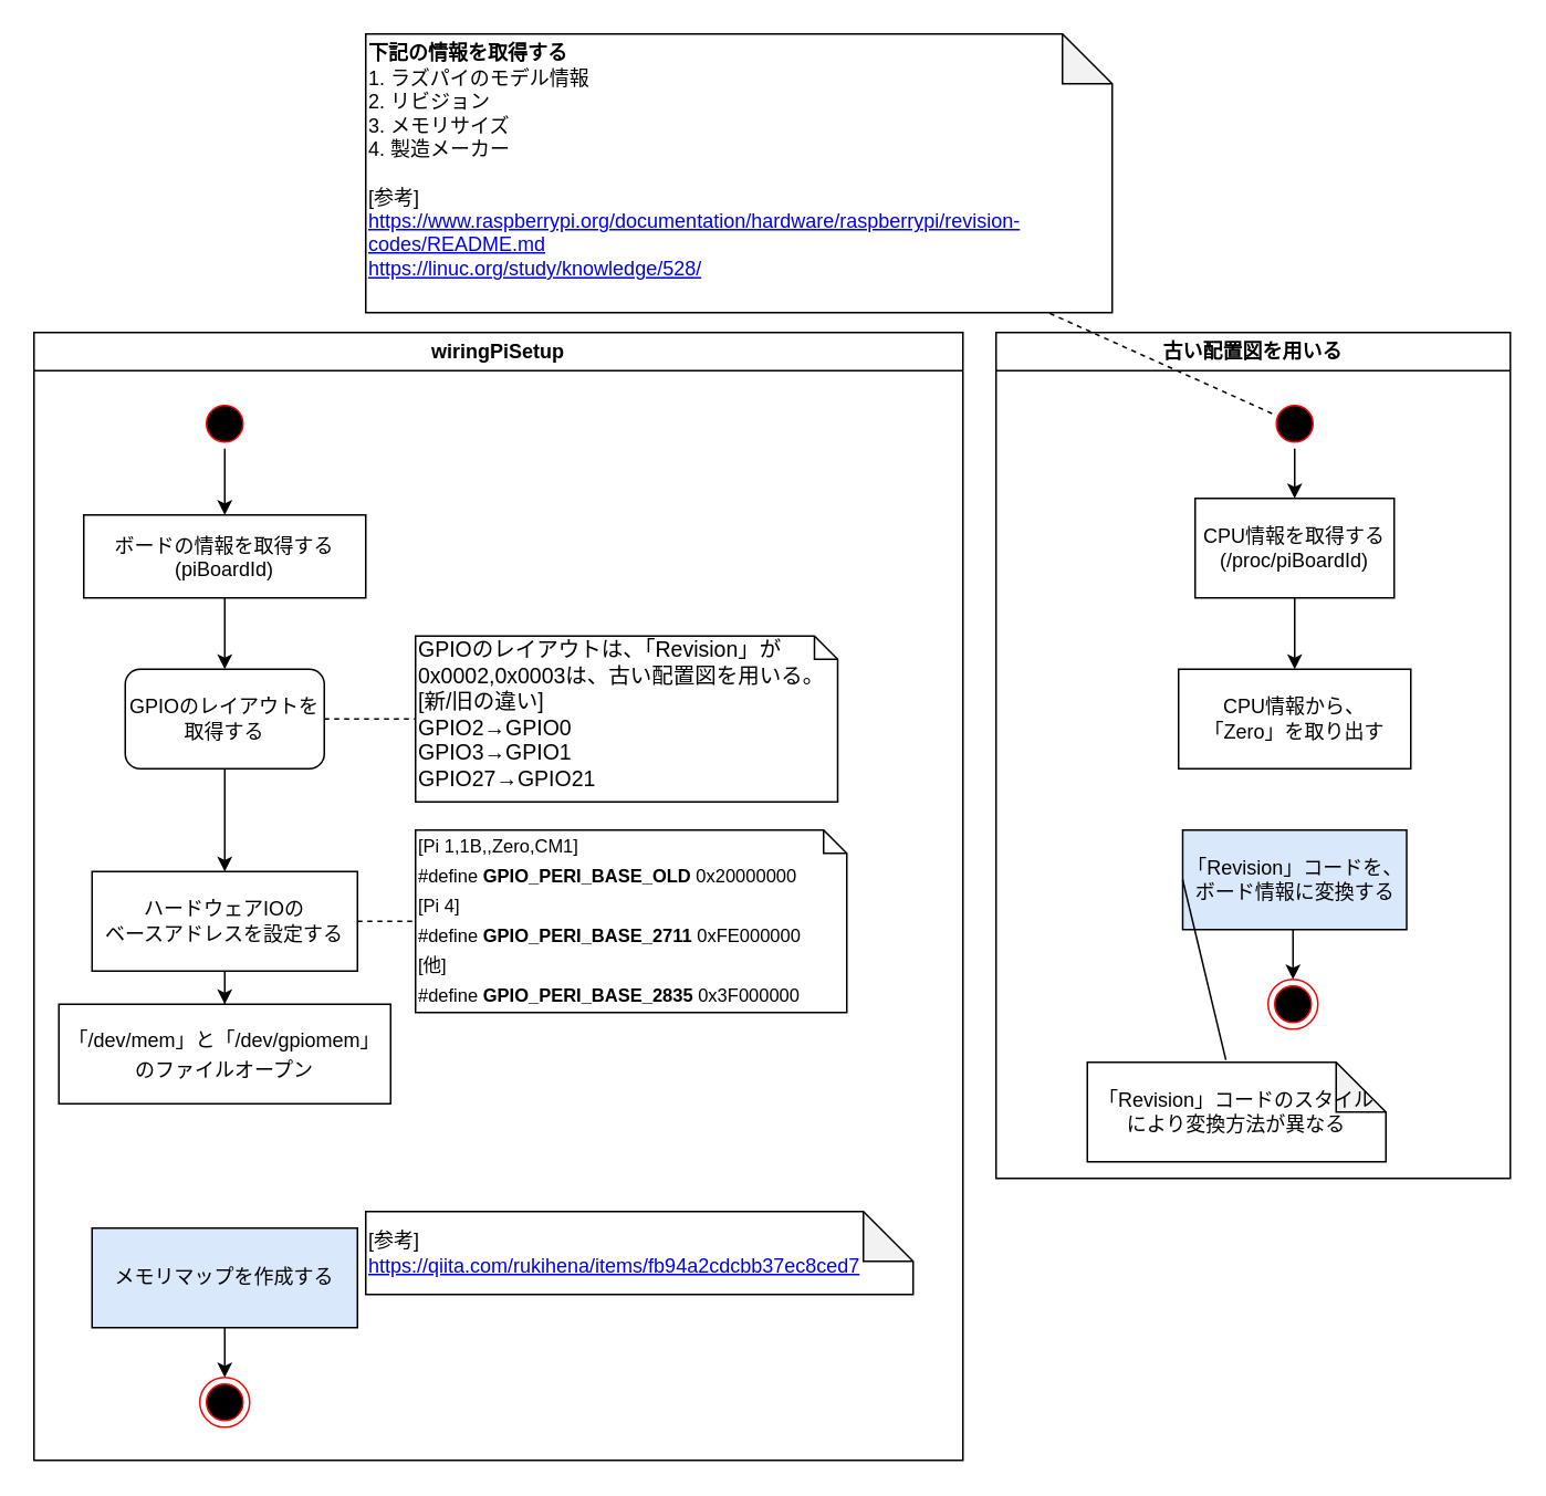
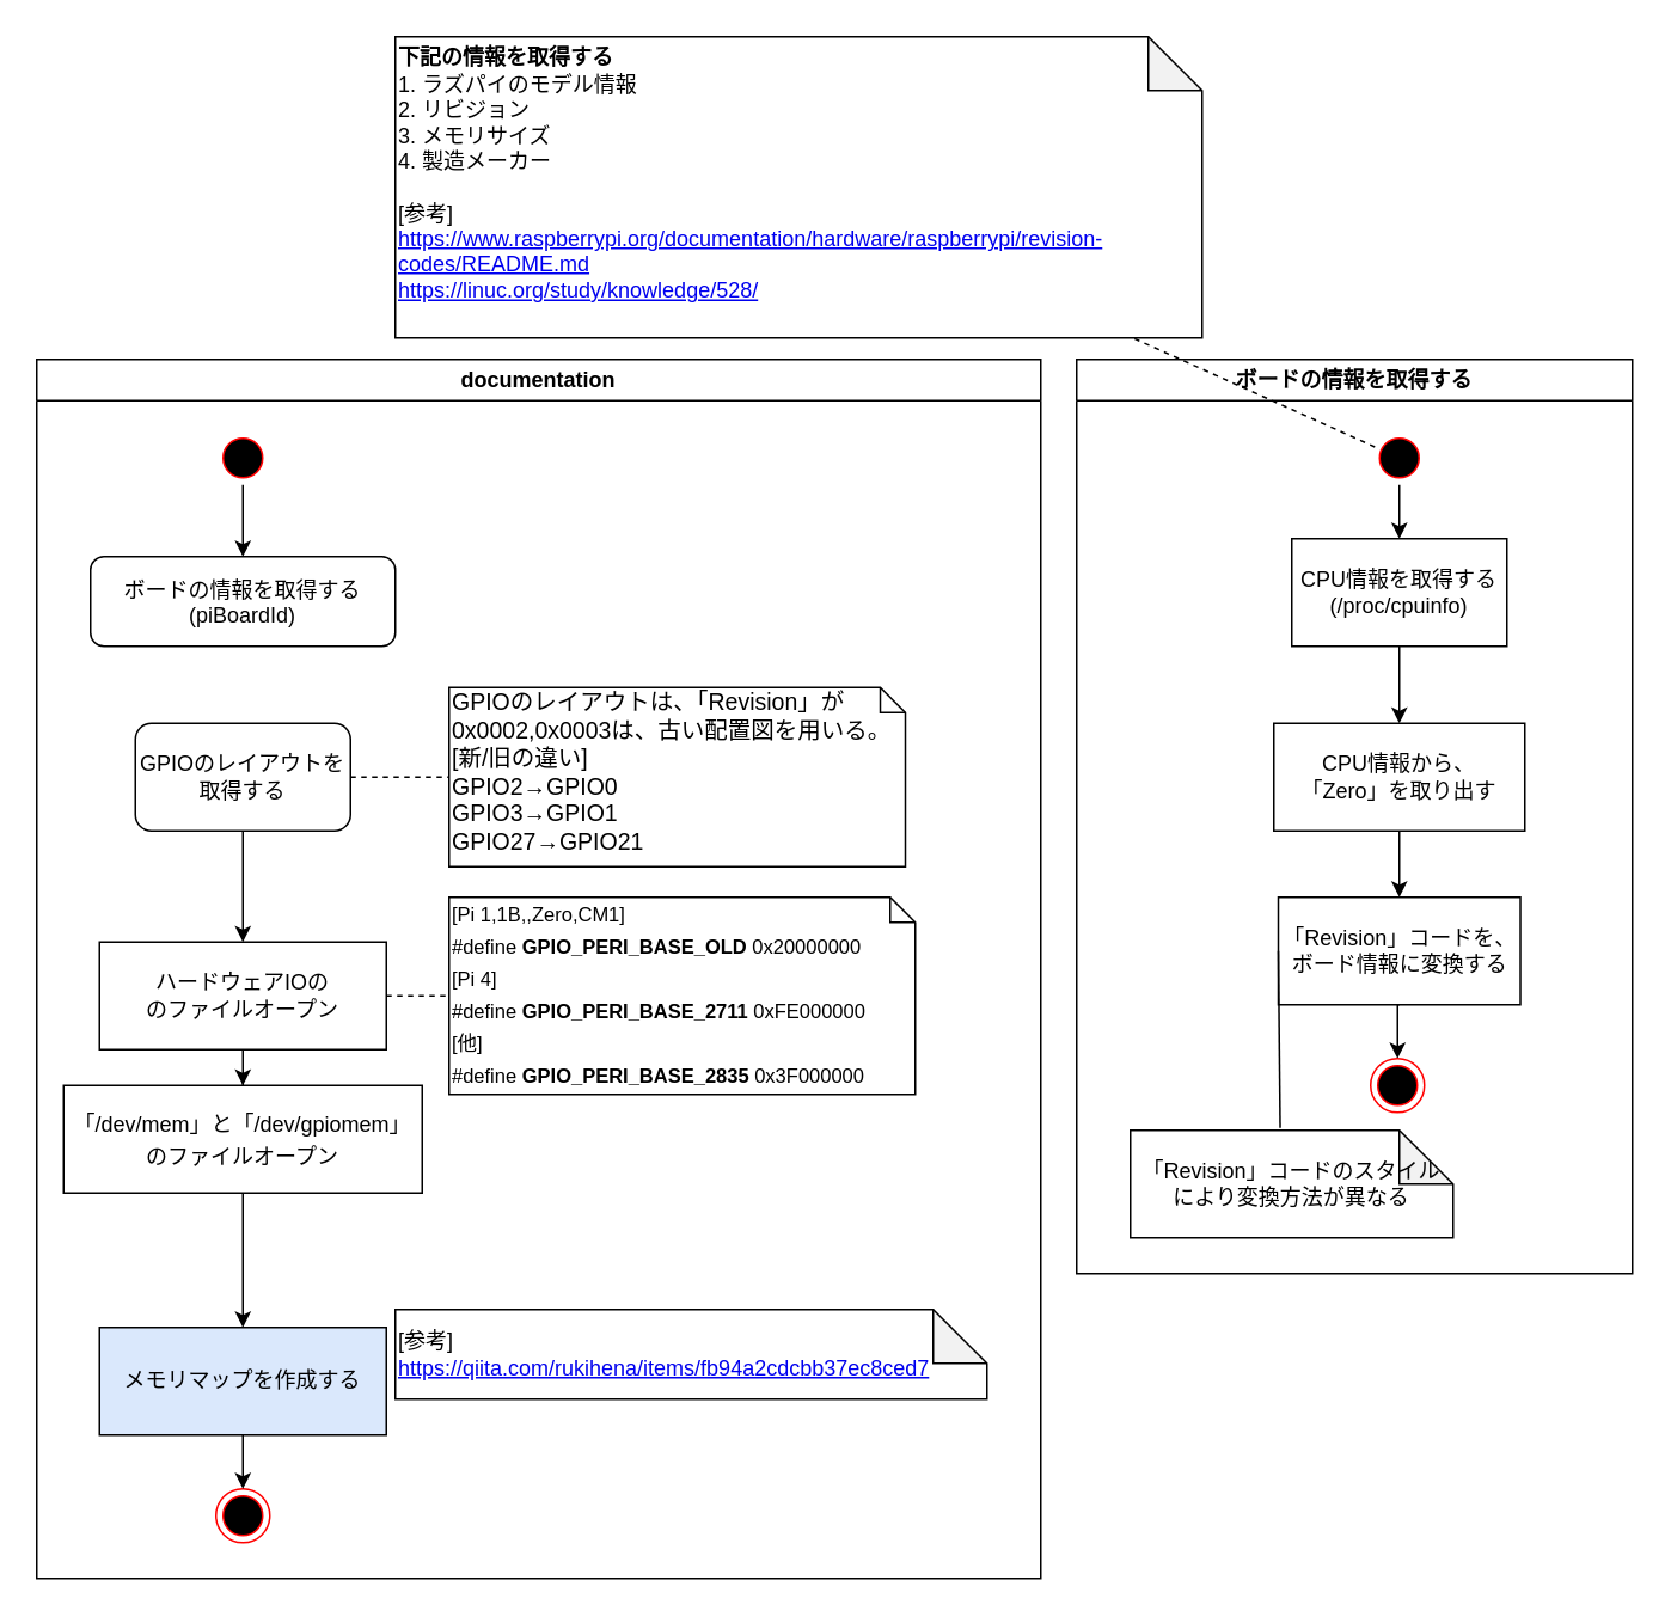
- <mxCell id="2" value="wiringPiSetup" style="swimlane;whiteSpace=wrap" parent="1" vertex="1"><mxGeometry x="20" y="200" width="560" height="680" as="geometry" /></mxCell>
+ <mxCell id="2" value="documentation" style="swimlane;whiteSpace=wrap" parent="1" vertex="1"><mxGeometry x="20" y="200" width="560" height="680" as="geometry" /></mxCell>
- <mxCell id="19" value="古い配置図を用いる" style="swimlane;whiteSpace=wrap" parent="1" vertex="1"><mxGeometry x="600" y="200" width="310" height="510" as="geometry" /></mxCell>
+ <mxCell id="19" value="ボードの情報を取得する" style="swimlane;whiteSpace=wrap" parent="1" vertex="1"><mxGeometry x="600" y="200" width="310" height="510" as="geometry" /></mxCell>
- <mxCell id="23" value="CPU情報を取得する&lt;br&gt;(&lt;span&gt;/proc/piBoardId)&lt;/span&gt;" style="rounded=0;whiteSpace=wrap;html=1;" vertex="1" parent="19"><mxGeometry x="120" y="100" width="120" height="60" as="geometry" /></mxCell>
+ <mxCell id="23" value="CPU情報を取得する&lt;br&gt;(&lt;span&gt;/proc/cpuinfo)&lt;/span&gt;" style="rounded=0;whiteSpace=wrap;html=1;" vertex="1" parent="19"><mxGeometry x="120" y="100" width="120" height="60" as="geometry" /></mxCell>
- <mxCell id="6" value="ボードの情報を取得する&#10;(piBoardId)" style="" parent="2" vertex="1"><mxGeometry x="30" y="110" width="170" height="50" as="geometry" /></mxCell>
+ <mxCell id="6" value="ボードの情報を取得する&#10;(piBoardId)" style="rounded=1;" parent="2" vertex="1"><mxGeometry x="30" y="110" width="170" height="50" as="geometry" /></mxCell>
- <mxCell id="5" style="edgeStyle=orthogonalEdgeStyle;rounded=0;orthogonalLoop=1;jettySize=auto;html=1;exitX=0.5;exitY=1;exitDx=0;exitDy=0;entryX=0.5;entryY=0;entryDx=0;entryDy=0;" edge="1" parent="2" source="6" target="8"><mxGeometry relative="1" as="geometry" /></mxCell>
+ <mxCell id="24" style="edgeStyle=orthogonalEdgeStyle;rounded=0;orthogonalLoop=1;jettySize=auto;html=1;exitX=0.5;exitY=1;exitDx=0;exitDy=0;entryX=0.5;entryY=0;entryDx=0;entryDy=0;" edge="1" parent="19" source="25" target="27"><mxGeometry relative="1" as="geometry"><mxPoint x="180" y="300.0" as="targetPoint" /></mxGeometry></mxCell>
- <mxCell id="27" value="&lt;span&gt;「Revision」コードを、ボード情報に変換する&lt;/span&gt;" style="rounded=0;whiteSpace=wrap;html=1;fillColor=#dae8fc;" vertex="1" parent="19"><mxGeometry x="112.5" y="300" width="135" height="60" as="geometry" /></mxCell>
+ <mxCell id="27" value="&lt;span&gt;「Revision」コードを、ボード情報に変換する&lt;/span&gt;" style="rounded=0;whiteSpace=wrap;html=1;" vertex="1" parent="19"><mxGeometry x="112.5" y="300" width="135" height="60" as="geometry" /></mxCell>
- <mxCell id="10" value="ハードウェアIOの&lt;br&gt;ベースアドレスを設定する" style="rounded=0;whiteSpace=wrap;html=1;" vertex="1" parent="2"><mxGeometry x="35" y="325" width="160" height="60" as="geometry" /></mxCell>
+ <mxCell id="10" value="ハードウェアIOの&lt;br&gt;のファイルオープン" style="rounded=0;whiteSpace=wrap;html=1;" vertex="1" parent="2"><mxGeometry x="35" y="325" width="160" height="60" as="geometry" /></mxCell>
- <mxCell id="28" value="「Revision」コードのスタイルにより変換方法が異なる" style="shape=note;whiteSpace=wrap;html=1;backgroundOutline=1;darkOpacity=0.05;" vertex="1" parent="19"><mxGeometry x="55" y="440" width="180" height="60" as="geometry" /></mxCell>
+ <mxCell id="28" value="「Revision」コードのスタイルにより変換方法が異なる" style="shape=note;whiteSpace=wrap;html=1;backgroundOutline=1;darkOpacity=0.05;" vertex="1" parent="19"><mxGeometry x="30" y="430" width="180" height="60" as="geometry" /></mxCell>
+ <mxCell id="13" style="edgeStyle=orthogonalEdgeStyle;rounded=0;orthogonalLoop=1;jettySize=auto;html=1;exitX=0.5;exitY=1;exitDx=0;exitDy=0;entryX=0.5;entryY=0;entryDx=0;entryDy=0;" edge="1" parent="2" source="14" target="18"><mxGeometry relative="1" as="geometry" /></mxCell>
